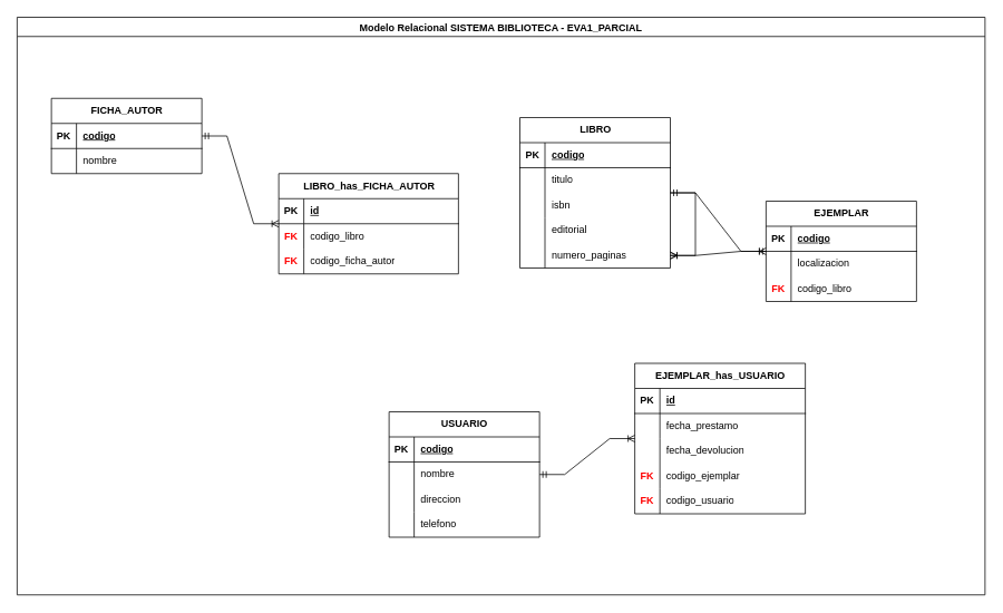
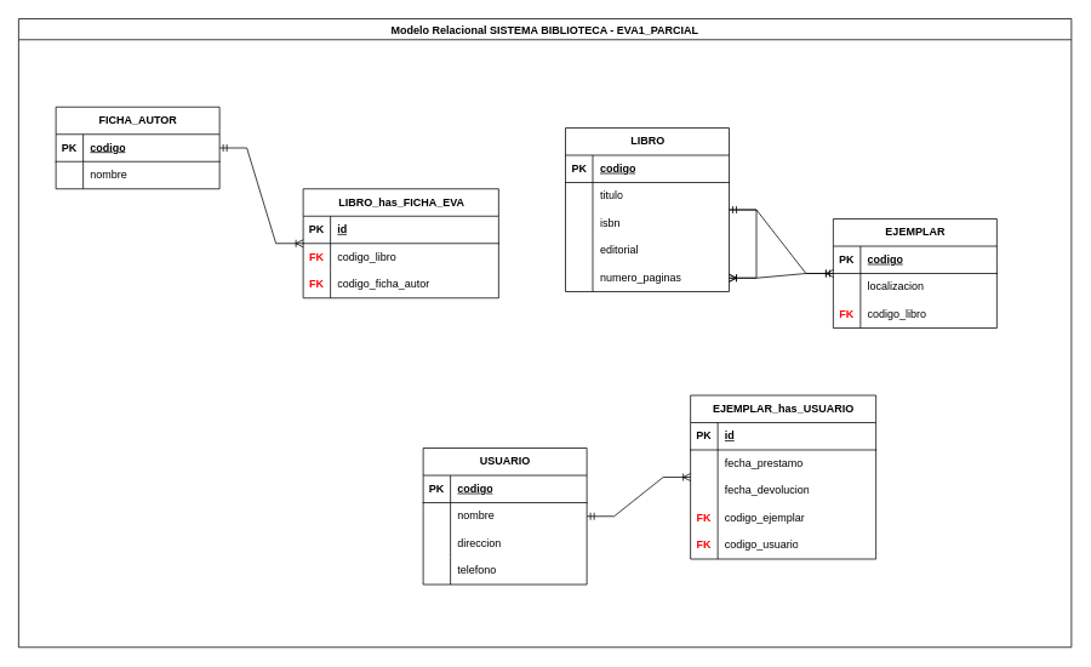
- <mxCell id="10" value="LIBRO_has_FICHA_AUTOR" style="shape=table;startSize=30;container=1;collapsible=1;childLayout=tableLayout;fixedRows=1;rowLines=0;fontStyle=1;align=center;resizeLast=1;html=1;" vertex="1" parent="2"><mxGeometry x="313" y="187" width="215" height="120" as="geometry" /></mxCell>
+ <mxCell id="10" value="LIBRO_has_FICHA_EVA" style="shape=table;startSize=30;container=1;collapsible=1;childLayout=tableLayout;fixedRows=1;rowLines=0;fontStyle=1;align=center;resizeLast=1;html=1;" vertex="1" parent="2"><mxGeometry x="313" y="187" width="215" height="120" as="geometry" /></mxCell>
